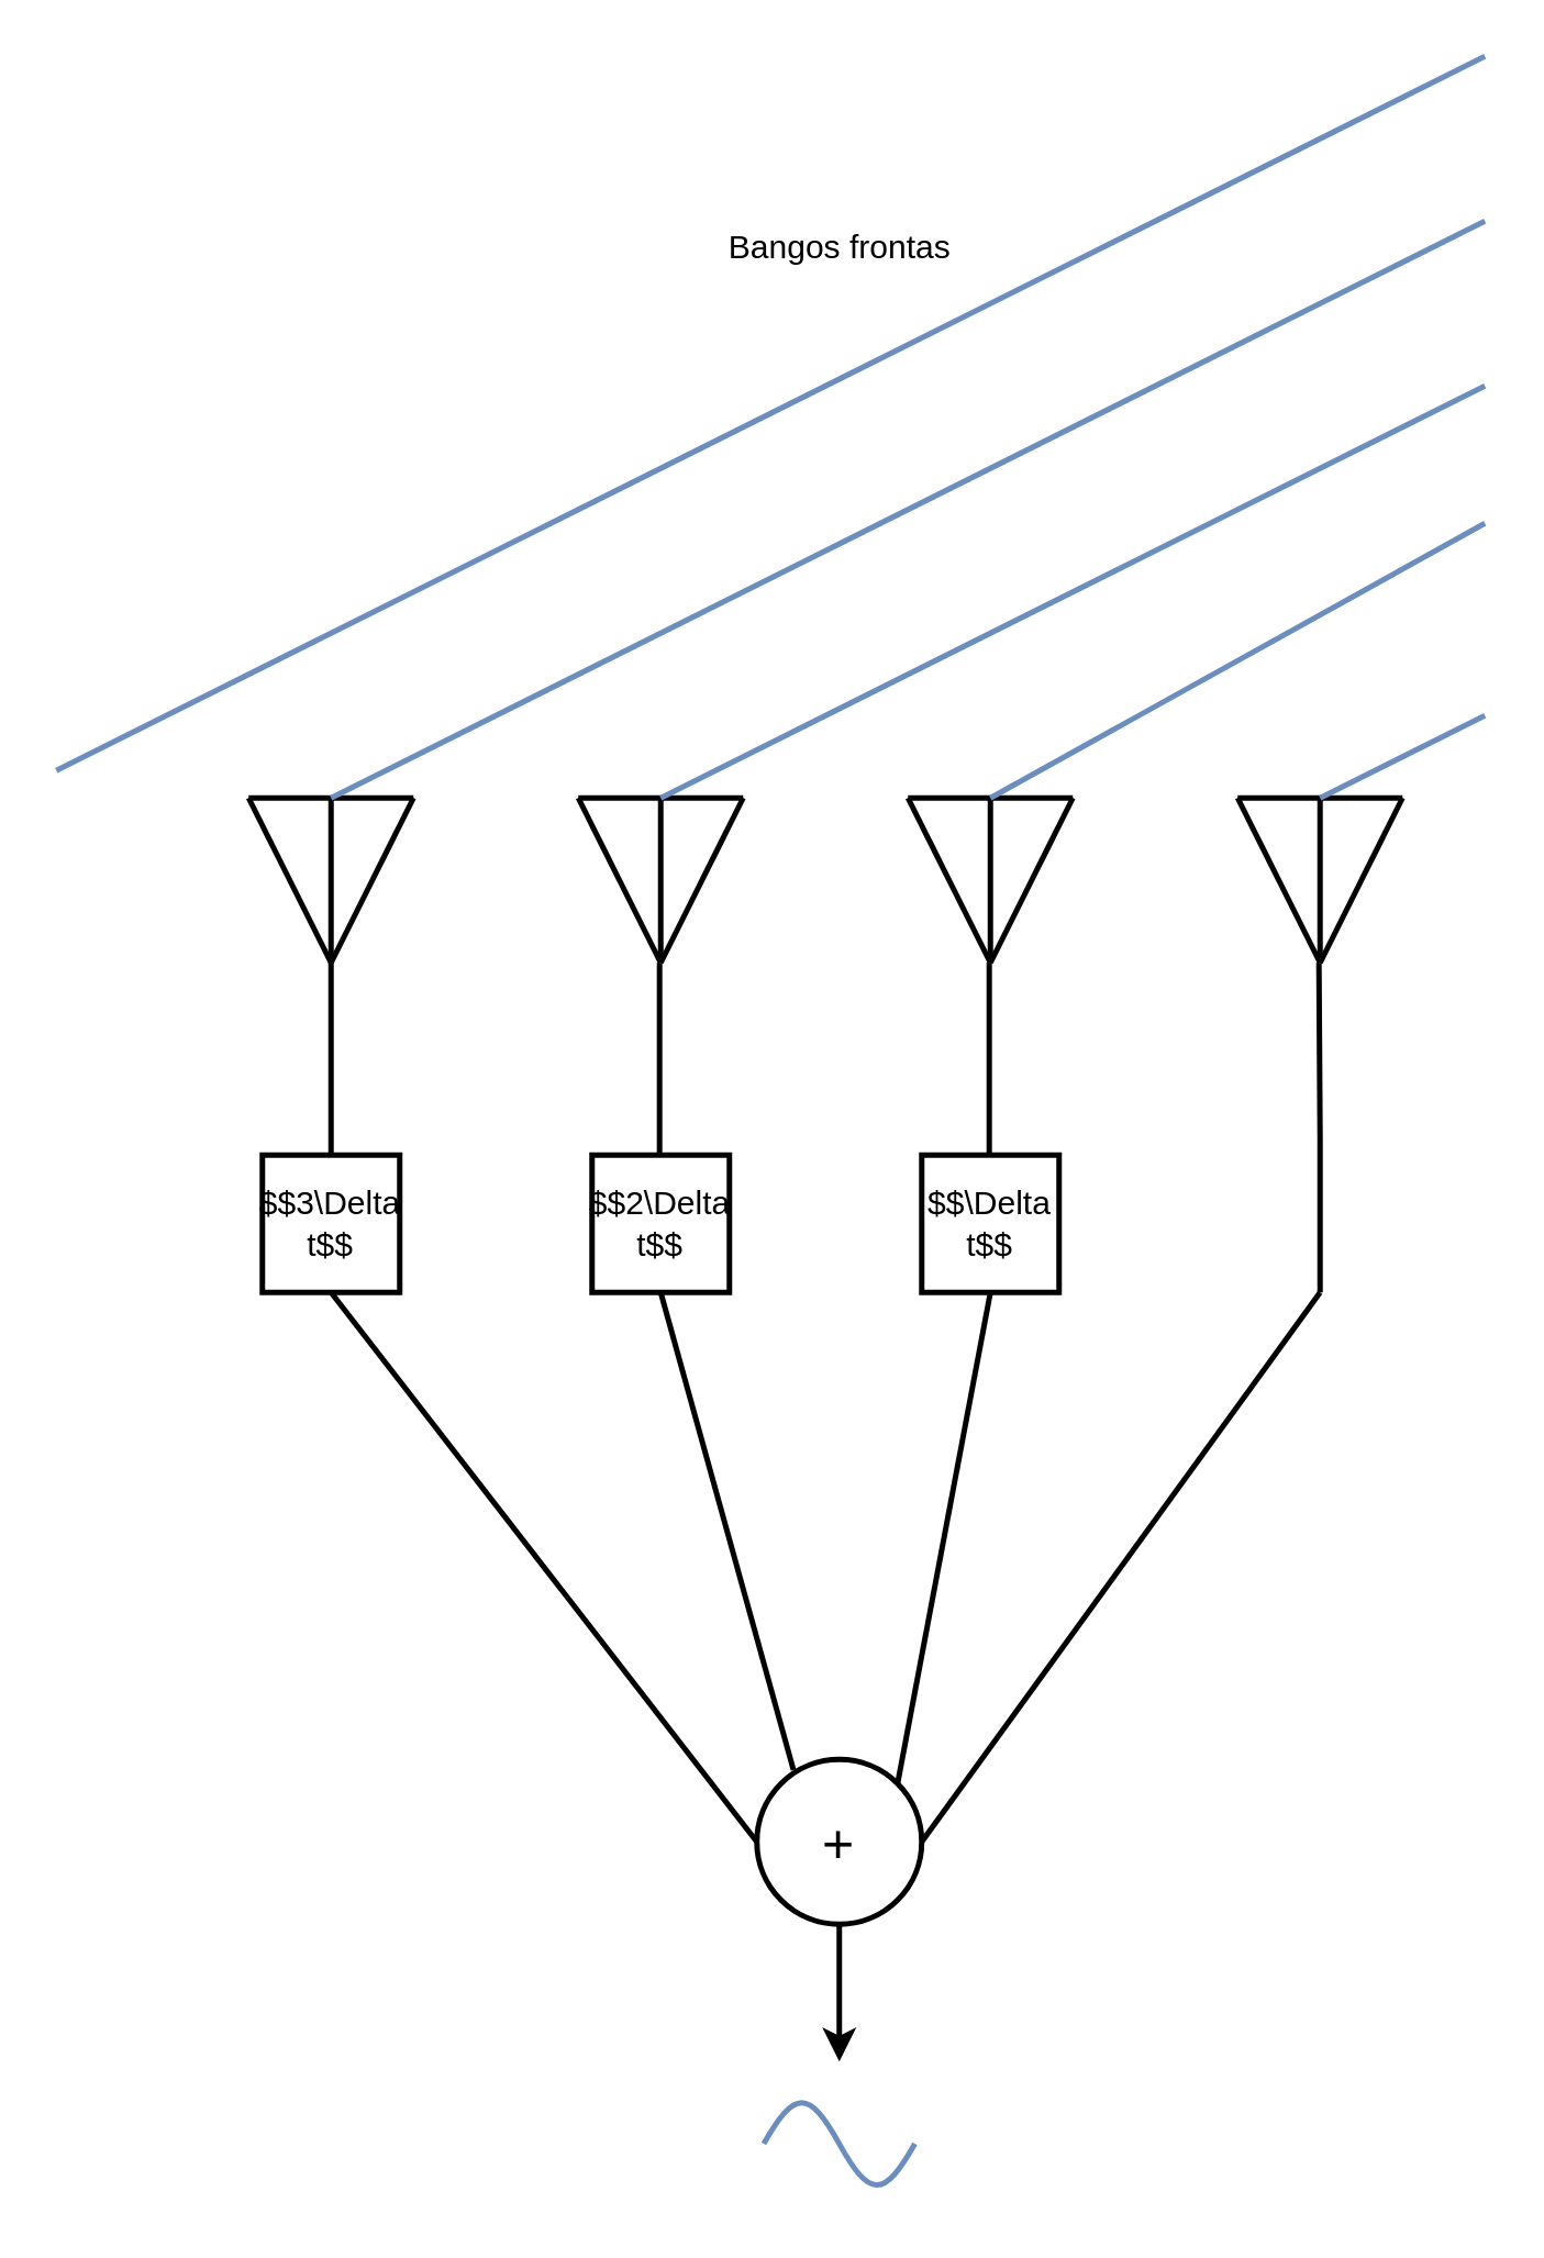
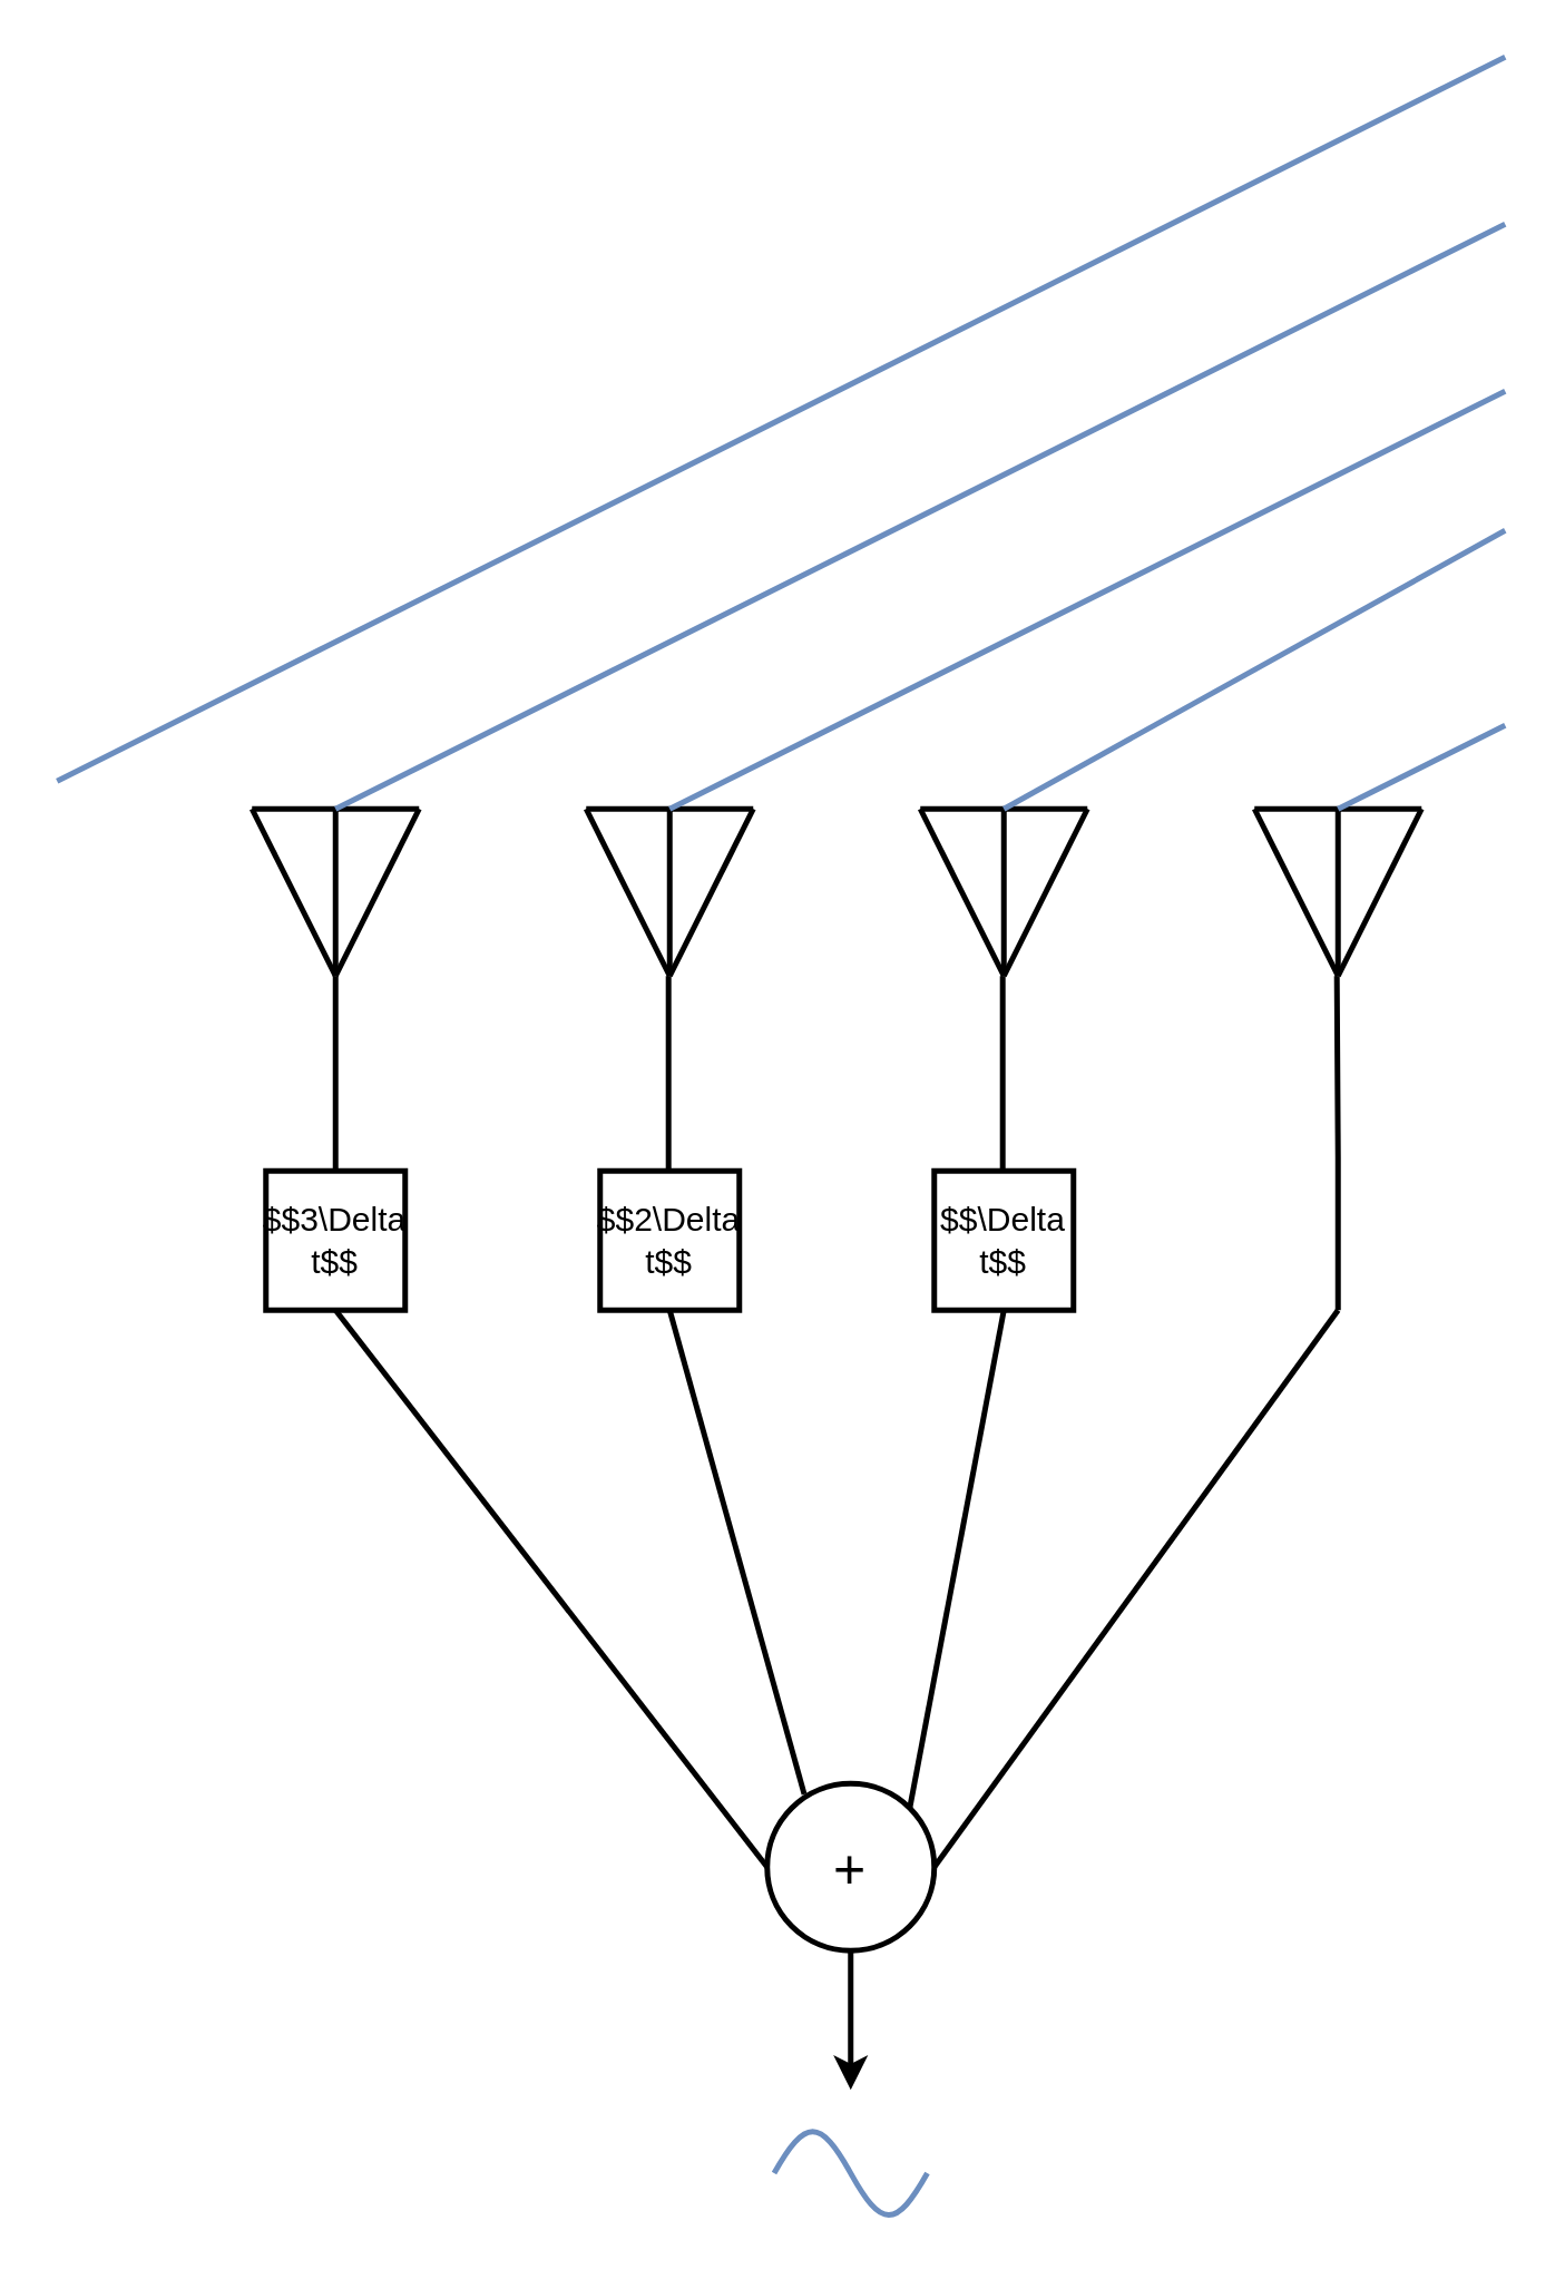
- <mxCell id="44" value="Bangos frontas" style="text;html=1;align=center;verticalAlign=middle;resizable=0;points=[];autosize=1;" vertex="1" parent="1"><mxGeometry x="255" y="80" width="100" height="20" as="geometry" /></mxCell>
